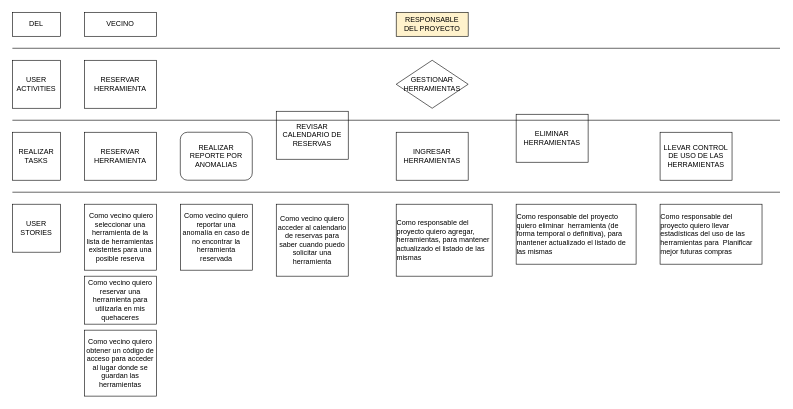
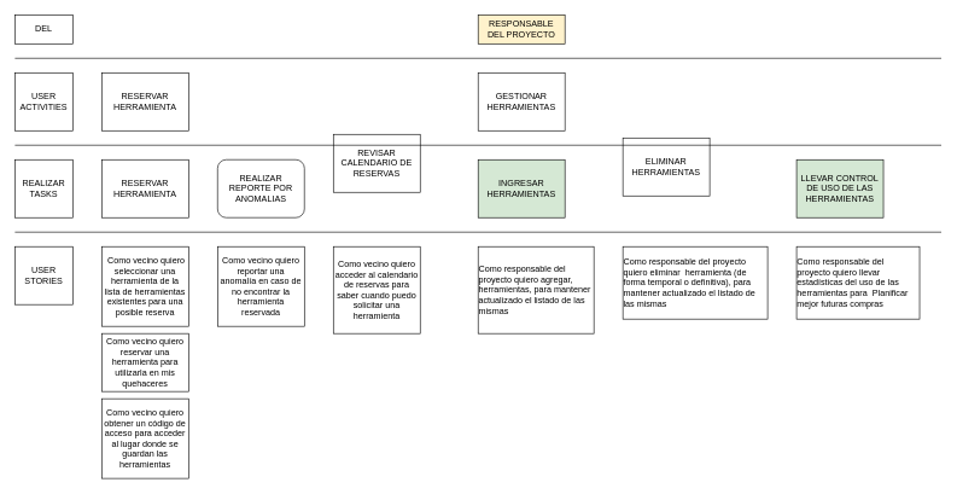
- <mxCell id="6" value="VECINO" style="rounded=0;whiteSpace=wrap;html=1;" parent="1" vertex="1"><mxGeometry x="140" y="20" width="120" height="40" as="geometry" /></mxCell>
- <mxCell id="9" value="GESTIONAR HERRAMIENTAS" style="rhombus;whiteSpace=wrap;html=1;" parent="1" vertex="1"><mxGeometry x="660" y="100" width="120" height="80" as="geometry" /></mxCell>
+ <mxCell id="9" value="GESTIONAR HERRAMIENTAS" style="rounded=0;whiteSpace=wrap;html=1;" parent="1" vertex="1"><mxGeometry x="660" y="100" width="120" height="80" as="geometry" /></mxCell>
- <mxCell id="17" value="INGRESAR HERRAMIENTAS" style="rounded=0;whiteSpace=wrap;html=1;" parent="1" vertex="1"><mxGeometry x="660" y="220" width="120" height="80" as="geometry" /></mxCell>
+ <mxCell id="17" value="INGRESAR HERRAMIENTAS" style="rounded=0;whiteSpace=wrap;html=1;fillColor=#d5e8d4;" parent="1" vertex="1"><mxGeometry x="660" y="220" width="120" height="80" as="geometry" /></mxCell>
- <mxCell id="19" value="LLEVAR CONTROL DE USO DE LAS HERRAMIENTAS" style="rounded=0;whiteSpace=wrap;html=1;" parent="1" vertex="1"><mxGeometry x="1100" y="220" width="120" height="80" as="geometry" /></mxCell>
+ <mxCell id="19" value="LLEVAR CONTROL DE USO DE LAS HERRAMIENTAS" style="rounded=0;whiteSpace=wrap;html=1;fillColor=#d5e8d4;" parent="1" vertex="1"><mxGeometry x="1100" y="220" width="120" height="80" as="geometry" /></mxCell>
